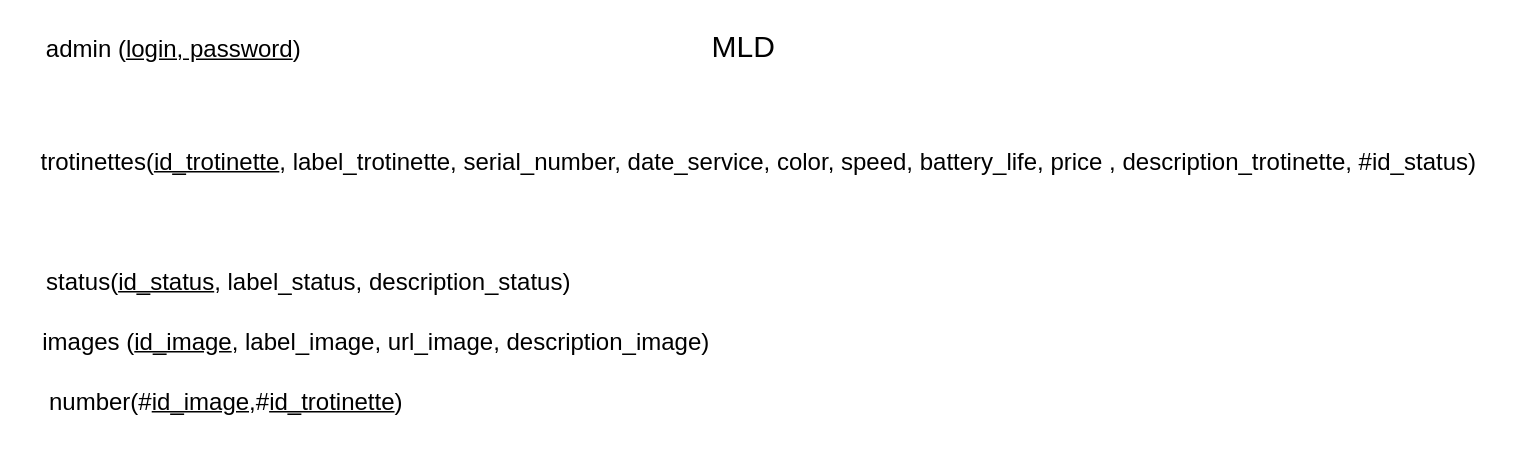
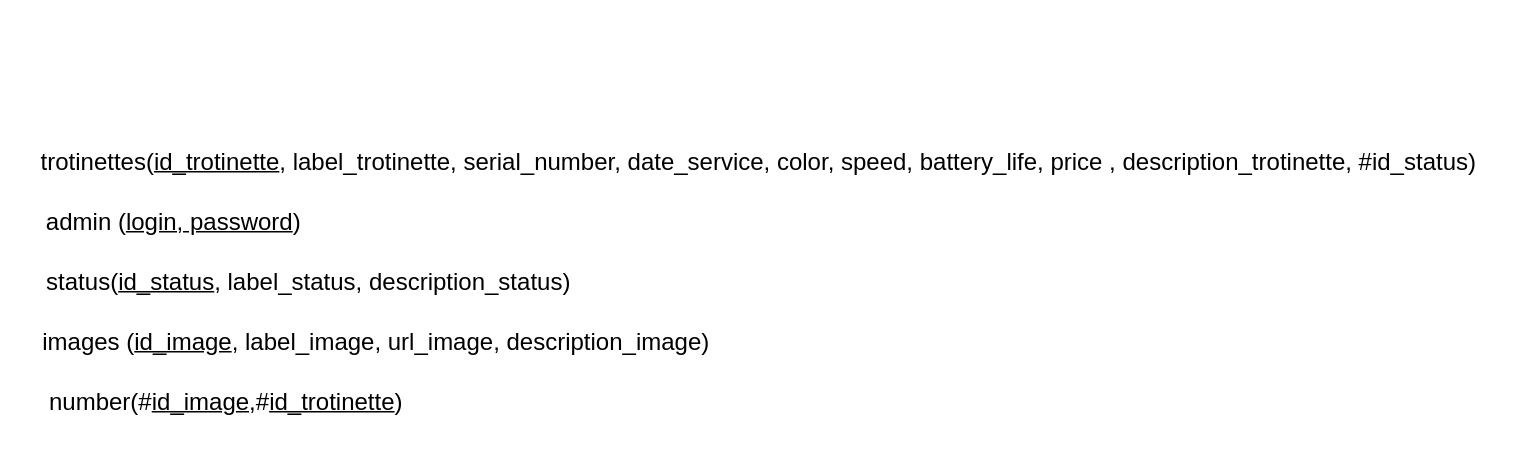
- <mxCell id="4" value="&lt;font style=&quot;font-size: 16px&quot;&gt;admin (&lt;u&gt;login, password&lt;/u&gt;)&lt;/font&gt;" style="text;html=1;resizable=0;autosize=1;align=center;verticalAlign=middle;points=[];fillColor=none;strokeColor=none;rounded=0;fontSize=20;" parent="1" vertex="1"><mxGeometry x="20" y="15" width="190" height="30" as="geometry" /></mxCell>
+ <mxCell id="4" value="&lt;font style=&quot;font-size: 16px&quot;&gt;admin (&lt;u&gt;login, password&lt;/u&gt;)&lt;/font&gt;" style="text;html=1;resizable=0;autosize=1;align=center;verticalAlign=middle;points=[];fillColor=none;strokeColor=none;rounded=0;fontSize=20;" parent="1" vertex="1"><mxGeometry x="20" y="130" width="190" height="30" as="geometry" /></mxCell>
- <mxCell id="2" value="&lt;font style=&quot;font-size: 20px&quot;&gt;MLD&lt;/font&gt;" style="text;html=1;resizable=0;autosize=1;align=center;verticalAlign=middle;points=[];fillColor=none;strokeColor=none;rounded=0;" parent="1" vertex="1"><mxGeometry x="465" y="20" width="60" height="20" as="geometry" /></mxCell>
